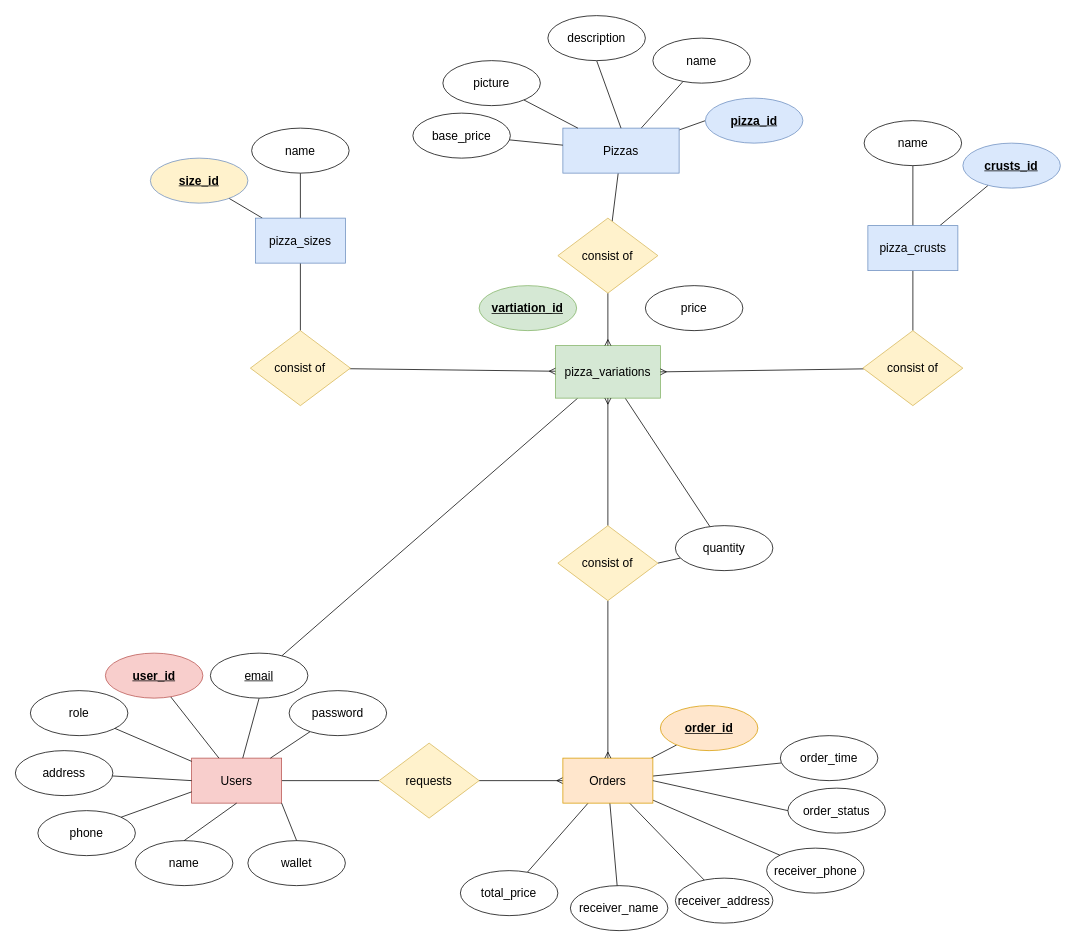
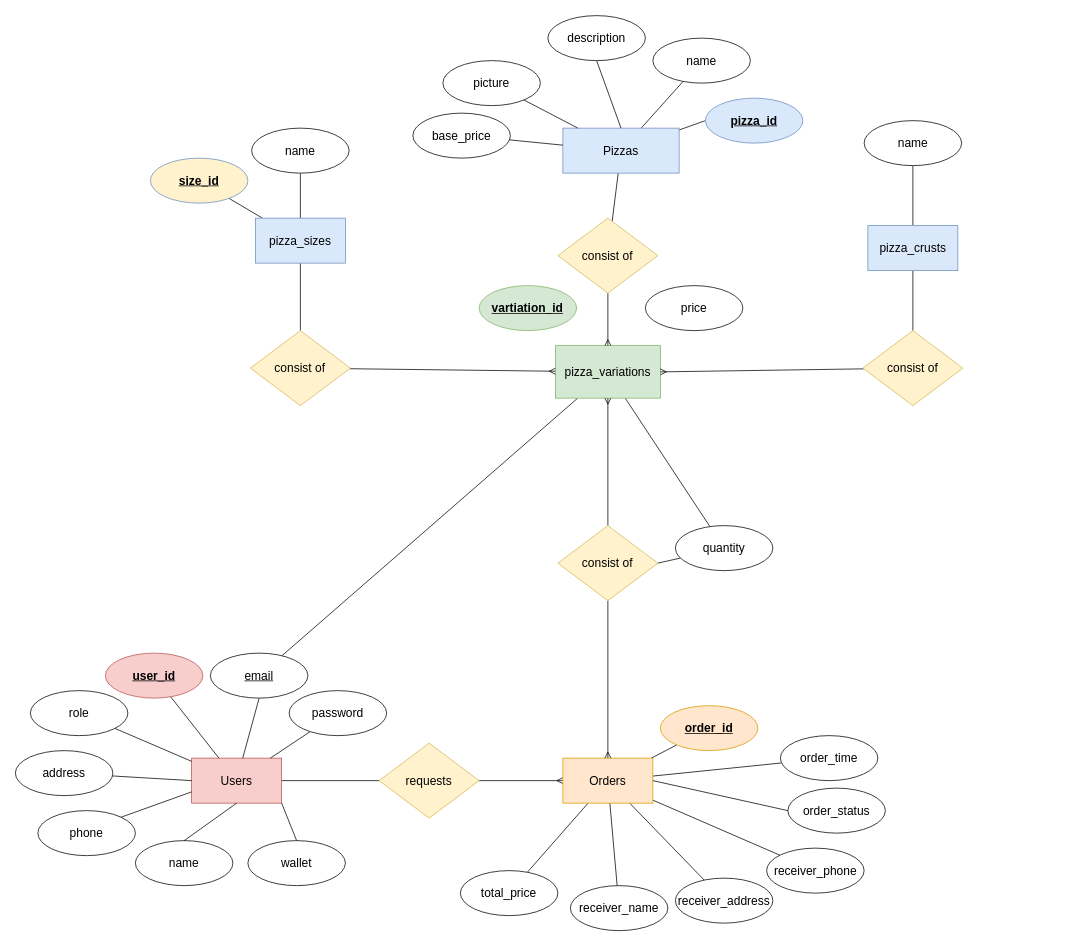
- <mxCell id="19" value="crusts_id" style="ellipse;whiteSpace=wrap;html=1;rounded=0;fillColor=#dae8fc;strokeColor=#6c8ebf;fontStyle=5;aspect=fixed;fontSize=16;" parent="1" vertex="1"><mxGeometry x="1283.33" y="190" width="130" height="60" as="geometry" /></mxCell>
- <mxCell id="15" value="" style="rounded=0;orthogonalLoop=1;jettySize=auto;html=1;startArrow=none;startFill=0;endArrow=none;endFill=0;elbow=vertical;fontSize=16;" parent="1" source="18" target="19" edge="1"><mxGeometry relative="1" as="geometry" /></mxCell>
